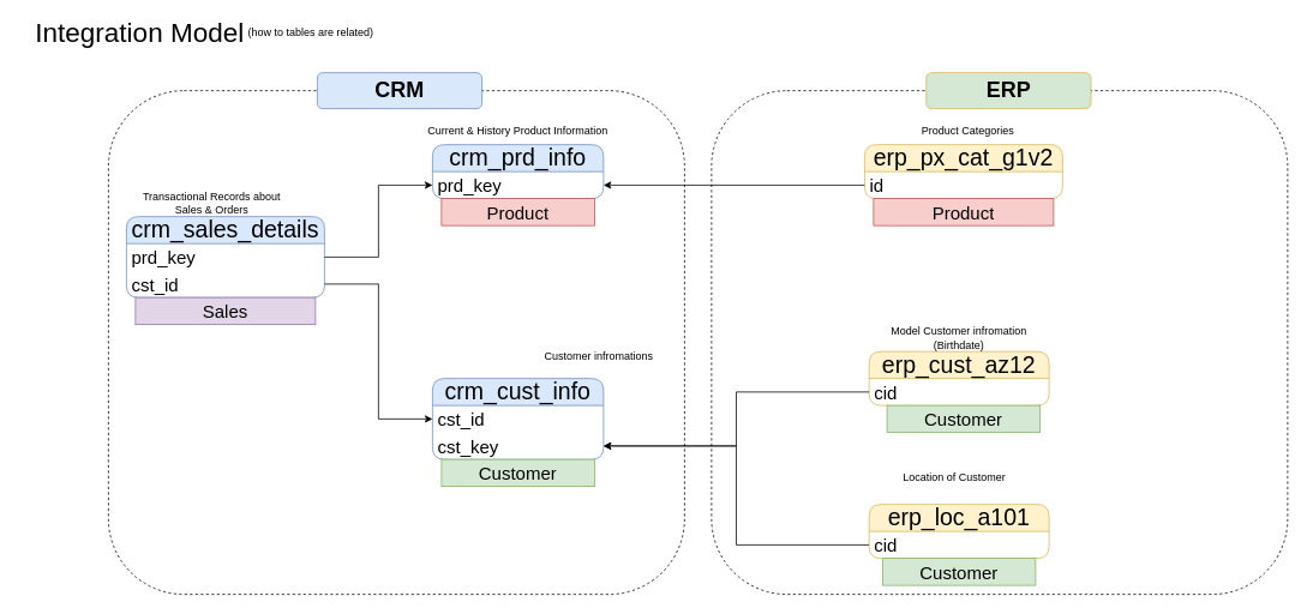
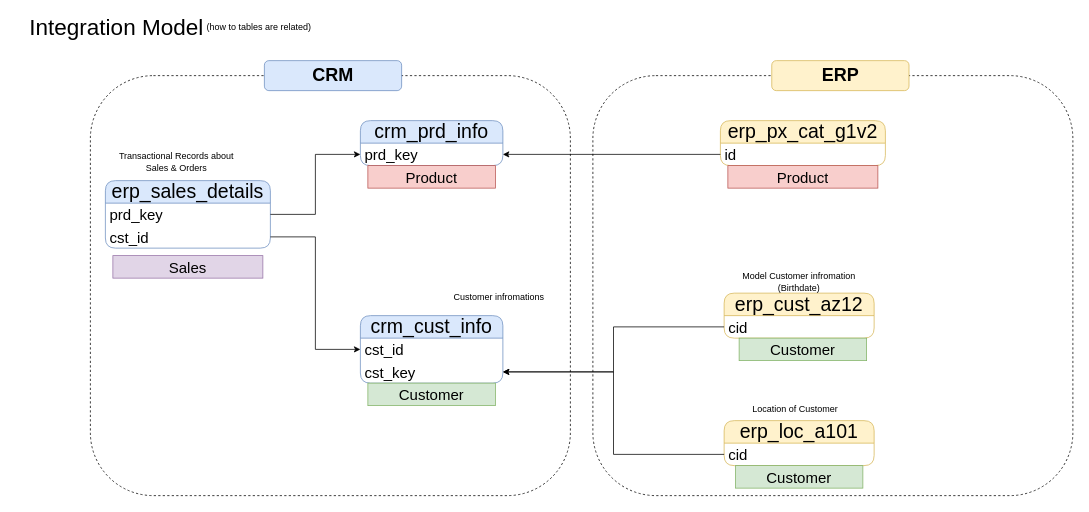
- <mxCell id="32" value="&lt;font style=&quot;font-size: 24px;&quot;&gt;&lt;b&gt;ERP&lt;/b&gt;&lt;/font&gt;" style="rounded=1;whiteSpace=wrap;html=1;fillColor=#d5e8d4;strokeColor=#d6b656;" parent="1" vertex="1"><mxGeometry x="1028.5" y="80" width="183" height="40" as="geometry" /></mxCell>
+ <mxCell id="32" value="&lt;font style=&quot;font-size: 24px;&quot;&gt;&lt;b&gt;ERP&lt;/b&gt;&lt;/font&gt;" style="rounded=1;whiteSpace=wrap;html=1;fillColor=#fff2cc;strokeColor=#d6b656;" parent="1" vertex="1"><mxGeometry x="1028.5" y="80" width="183" height="40" as="geometry" /></mxCell>
- <mxCell id="8" value="Current &amp;amp; History Product Information" style="text;html=1;align=center;verticalAlign=middle;whiteSpace=wrap;rounded=0;" parent="1" vertex="1"><mxGeometry x="470" y="130" width="210" height="30" as="geometry" /></mxCell>
- <mxCell id="25" value="Product Categories" style="text;html=1;align=center;verticalAlign=middle;whiteSpace=wrap;rounded=0;" parent="1" vertex="1"><mxGeometry x="970" y="130" width="210" height="30" as="geometry" /></mxCell>
- <mxCell id="12" value="Transactional Records about Sales &amp;amp; Orders" style="text;html=1;align=center;verticalAlign=middle;whiteSpace=wrap;rounded=0;" parent="1" vertex="1"><mxGeometry x="155" y="210" width="160" height="30" as="geometry" /></mxCell>
+ <mxCell id="12" value="Transactional Records about Sales &amp;amp; Orders" style="text;html=1;align=center;verticalAlign=middle;whiteSpace=wrap;rounded=0;" parent="1" vertex="1"><mxGeometry x="155" y="200" width="160" height="30" as="geometry" /></mxCell>
- <mxCell id="9" value="crm_sales_details" style="swimlane;fontStyle=0;childLayout=stackLayout;horizontal=1;startSize=30;horizontalStack=0;resizeParent=1;resizeParentMax=0;resizeLast=0;collapsible=1;marginBottom=0;whiteSpace=wrap;html=1;fillColor=#dae8fc;strokeColor=#6c8ebf;rounded=1;fontSize=26;" parent="1" vertex="1"><mxGeometry x="140" y="240" width="220" height="90" as="geometry" /></mxCell>
+ <mxCell id="9" value="erp_sales_details" style="swimlane;fontStyle=0;childLayout=stackLayout;horizontal=1;startSize=30;horizontalStack=0;resizeParent=1;resizeParentMax=0;resizeLast=0;collapsible=1;marginBottom=0;whiteSpace=wrap;html=1;fillColor=#dae8fc;strokeColor=#6c8ebf;rounded=1;fontSize=26;" parent="1" vertex="1"><mxGeometry x="140" y="240" width="220" height="90" as="geometry" /></mxCell>
- <mxCell id="38" value="&lt;span style=&quot;font-size: 20px;&quot;&gt;Sales&lt;/span&gt;" style="text;html=1;strokeColor=#9673a6;fillColor=#e1d5e7;align=center;verticalAlign=middle;whiteSpace=wrap;overflow=hidden;" vertex="1" parent="1"><mxGeometry x="150" y="330" width="200" height="30" as="geometry" /></mxCell>
+ <mxCell id="38" value="&lt;span style=&quot;font-size: 20px;&quot;&gt;Sales&lt;/span&gt;" style="text;html=1;strokeColor=#9673a6;fillColor=#e1d5e7;align=center;verticalAlign=middle;whiteSpace=wrap;overflow=hidden;" vertex="1" parent="1"><mxGeometry x="150" y="340" width="200" height="30" as="geometry" /></mxCell>
- <mxCell id="22" value="Location of Customer" style="text;html=1;align=center;verticalAlign=middle;whiteSpace=wrap;rounded=0;" parent="1" vertex="1"><mxGeometry x="995" y="515" width="130" height="30" as="geometry" /></mxCell>
+ <mxCell id="22" value="Location of Customer" style="text;html=1;align=center;verticalAlign=middle;whiteSpace=wrap;rounded=0;" parent="1" vertex="1"><mxGeometry x="995" y="530" width="130" height="30" as="geometry" /></mxCell>
